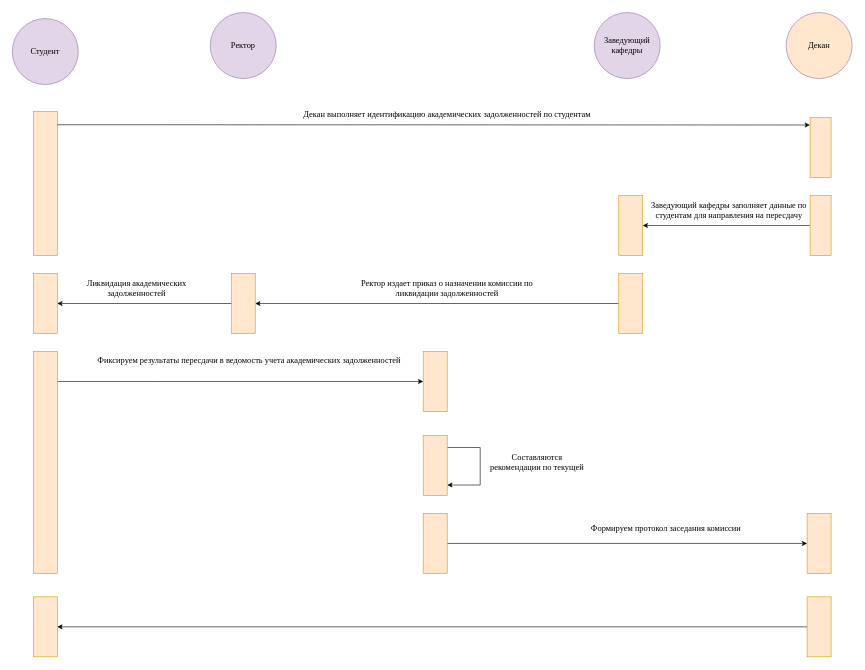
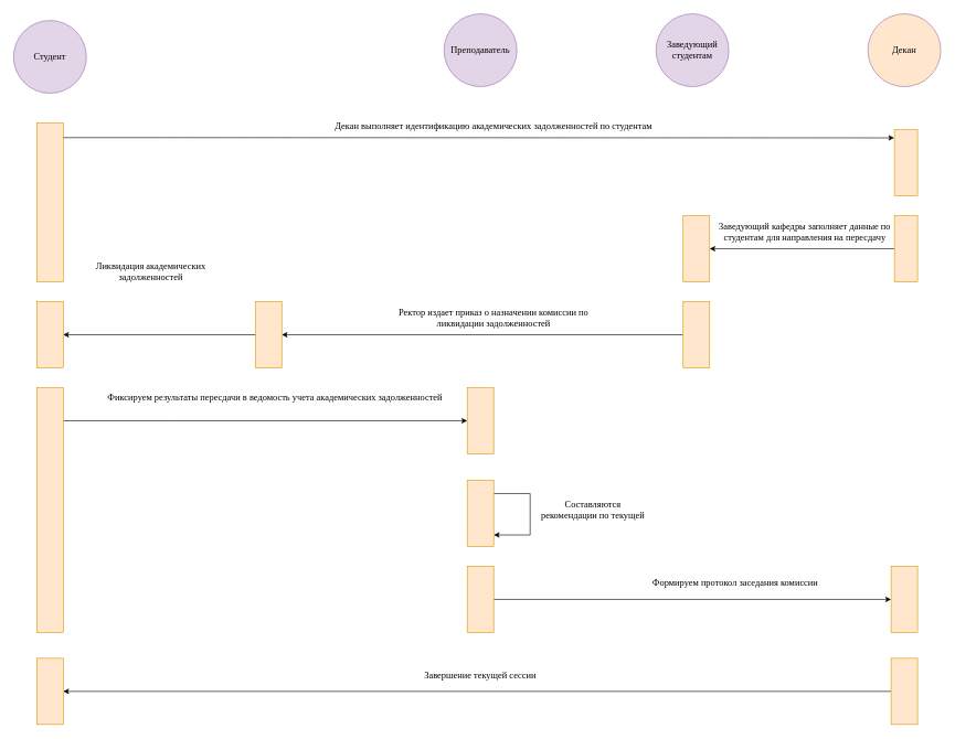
- <mxCell id="4" value="&lt;span&gt;Ректор&lt;/span&gt;" style="ellipse;whiteSpace=wrap;html=1;aspect=fixed;fontFamily=Times New Roman;fontSize=14;fillColor=#e1d5e7;strokeColor=#9673a6;" vertex="1" parent="1"><mxGeometry x="350" y="20" width="110" height="110" as="geometry" /></mxCell>
+ <mxCell id="2" value="&lt;span&gt;Преподаватель&lt;/span&gt;" style="ellipse;whiteSpace=wrap;html=1;aspect=fixed;fontFamily=Times New Roman;fontSize=14;fillColor=#e1d5e7;strokeColor=#9673a6;" vertex="1" parent="1"><mxGeometry x="670" y="20" width="110" height="110" as="geometry" /></mxCell>
- <mxCell id="3" value="&lt;span&gt;Заведующий кафедры&lt;/span&gt;" style="ellipse;whiteSpace=wrap;html=1;aspect=fixed;fontFamily=Times New Roman;fontSize=14;fillColor=#e1d5e7;strokeColor=#9673a6;" vertex="1" parent="1"><mxGeometry x="990" y="20" width="110" height="110" as="geometry" /></mxCell>
+ <mxCell id="3" value="&lt;span&gt;Заведующий студентам&lt;/span&gt;" style="ellipse;whiteSpace=wrap;html=1;aspect=fixed;fontFamily=Times New Roman;fontSize=14;fillColor=#e1d5e7;strokeColor=#9673a6;" vertex="1" parent="1"><mxGeometry x="990" y="20" width="110" height="110" as="geometry" /></mxCell>
- <mxCell id="21" value="Ликвидация академических задолженностей" style="text;html=1;align=center;verticalAlign=middle;whiteSpace=wrap;rounded=0;fontFamily=Times New Roman;fontSize=14;" vertex="1" parent="1"><mxGeometry x="105" y="465" width="245" height="30" as="geometry" /></mxCell>
+ <mxCell id="21" value="Ликвидация академических задолженностей" style="text;html=1;align=center;verticalAlign=middle;whiteSpace=wrap;rounded=0;fontFamily=Times New Roman;fontSize=14;" vertex="1" parent="1"><mxGeometry x="105" y="395" width="245" height="30" as="geometry" /></mxCell>
+ <mxCell id="36" value="Завершение текущей сессии" style="text;html=1;align=center;verticalAlign=middle;whiteSpace=wrap;rounded=0;fontFamily=Times New Roman;fontSize=14;" vertex="1" parent="1"><mxGeometry x="580" y="1005" width="290" height="30" as="geometry" /></mxCell>
